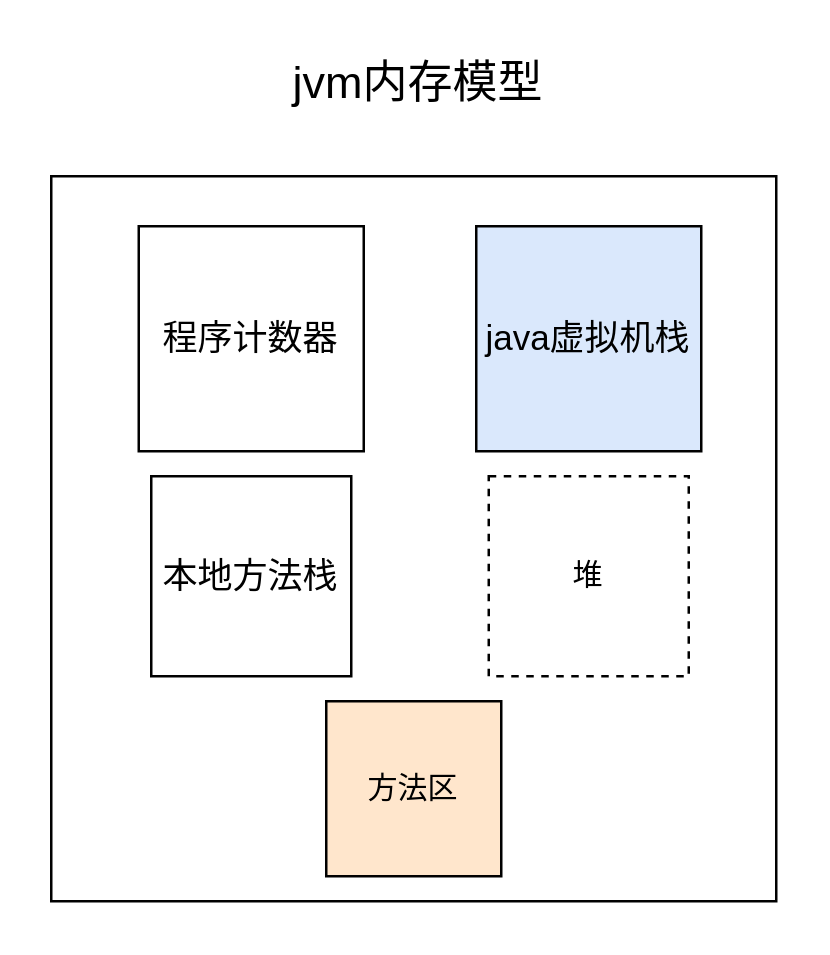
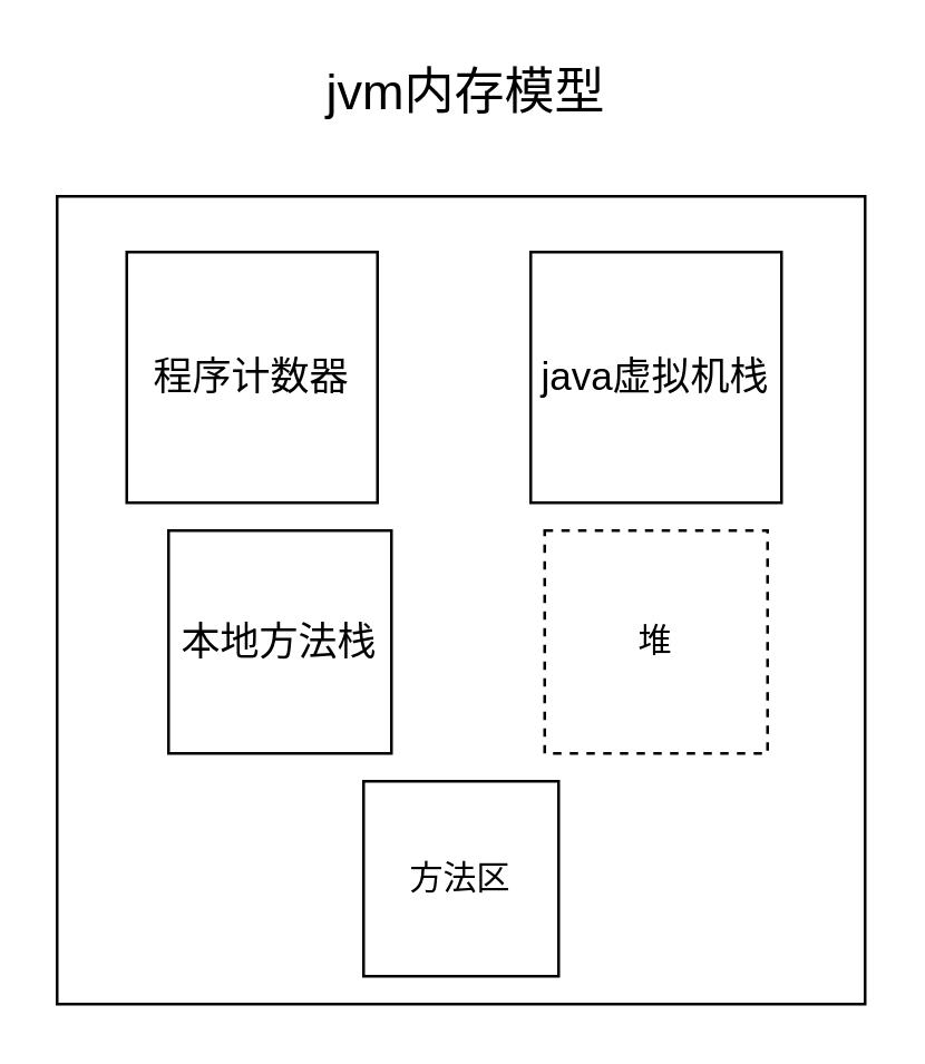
- <mxCell id="4" value="&lt;font style=&quot;font-size: 14px&quot;&gt;程序计数器&lt;/font&gt;" style="whiteSpace=wrap;html=1;aspect=fixed;" vertex="1" parent="1"><mxGeometry x="55" y="90" width="90" height="90" as="geometry" /></mxCell>
+ <mxCell id="4" value="&lt;font style=&quot;font-size: 14px&quot;&gt;程序计数器&lt;/font&gt;" style="whiteSpace=wrap;html=1;aspect=fixed;" vertex="1" parent="1"><mxGeometry x="45" y="90" width="90" height="90" as="geometry" /></mxCell>
- <mxCell id="5" value="&lt;font style=&quot;font-size: 14px&quot;&gt;java虚拟机栈&lt;/font&gt;" style="whiteSpace=wrap;html=1;aspect=fixed;fillColor=#dae8fc;" vertex="1" parent="1"><mxGeometry x="190" y="90" width="90" height="90" as="geometry" /></mxCell>
+ <mxCell id="5" value="&lt;font style=&quot;font-size: 14px&quot;&gt;java虚拟机栈&lt;/font&gt;" style="whiteSpace=wrap;html=1;aspect=fixed;" vertex="1" parent="1"><mxGeometry x="190" y="90" width="90" height="90" as="geometry" /></mxCell>
- <mxCell id="8" value="方法区" style="whiteSpace=wrap;html=1;aspect=fixed;fillColor=#ffe6cc;" vertex="1" parent="1"><mxGeometry x="130" y="280" width="70" height="70" as="geometry" /></mxCell>
+ <mxCell id="8" value="方法区" style="whiteSpace=wrap;html=1;aspect=fixed;" vertex="1" parent="1"><mxGeometry x="130" y="280" width="70" height="70" as="geometry" /></mxCell>
